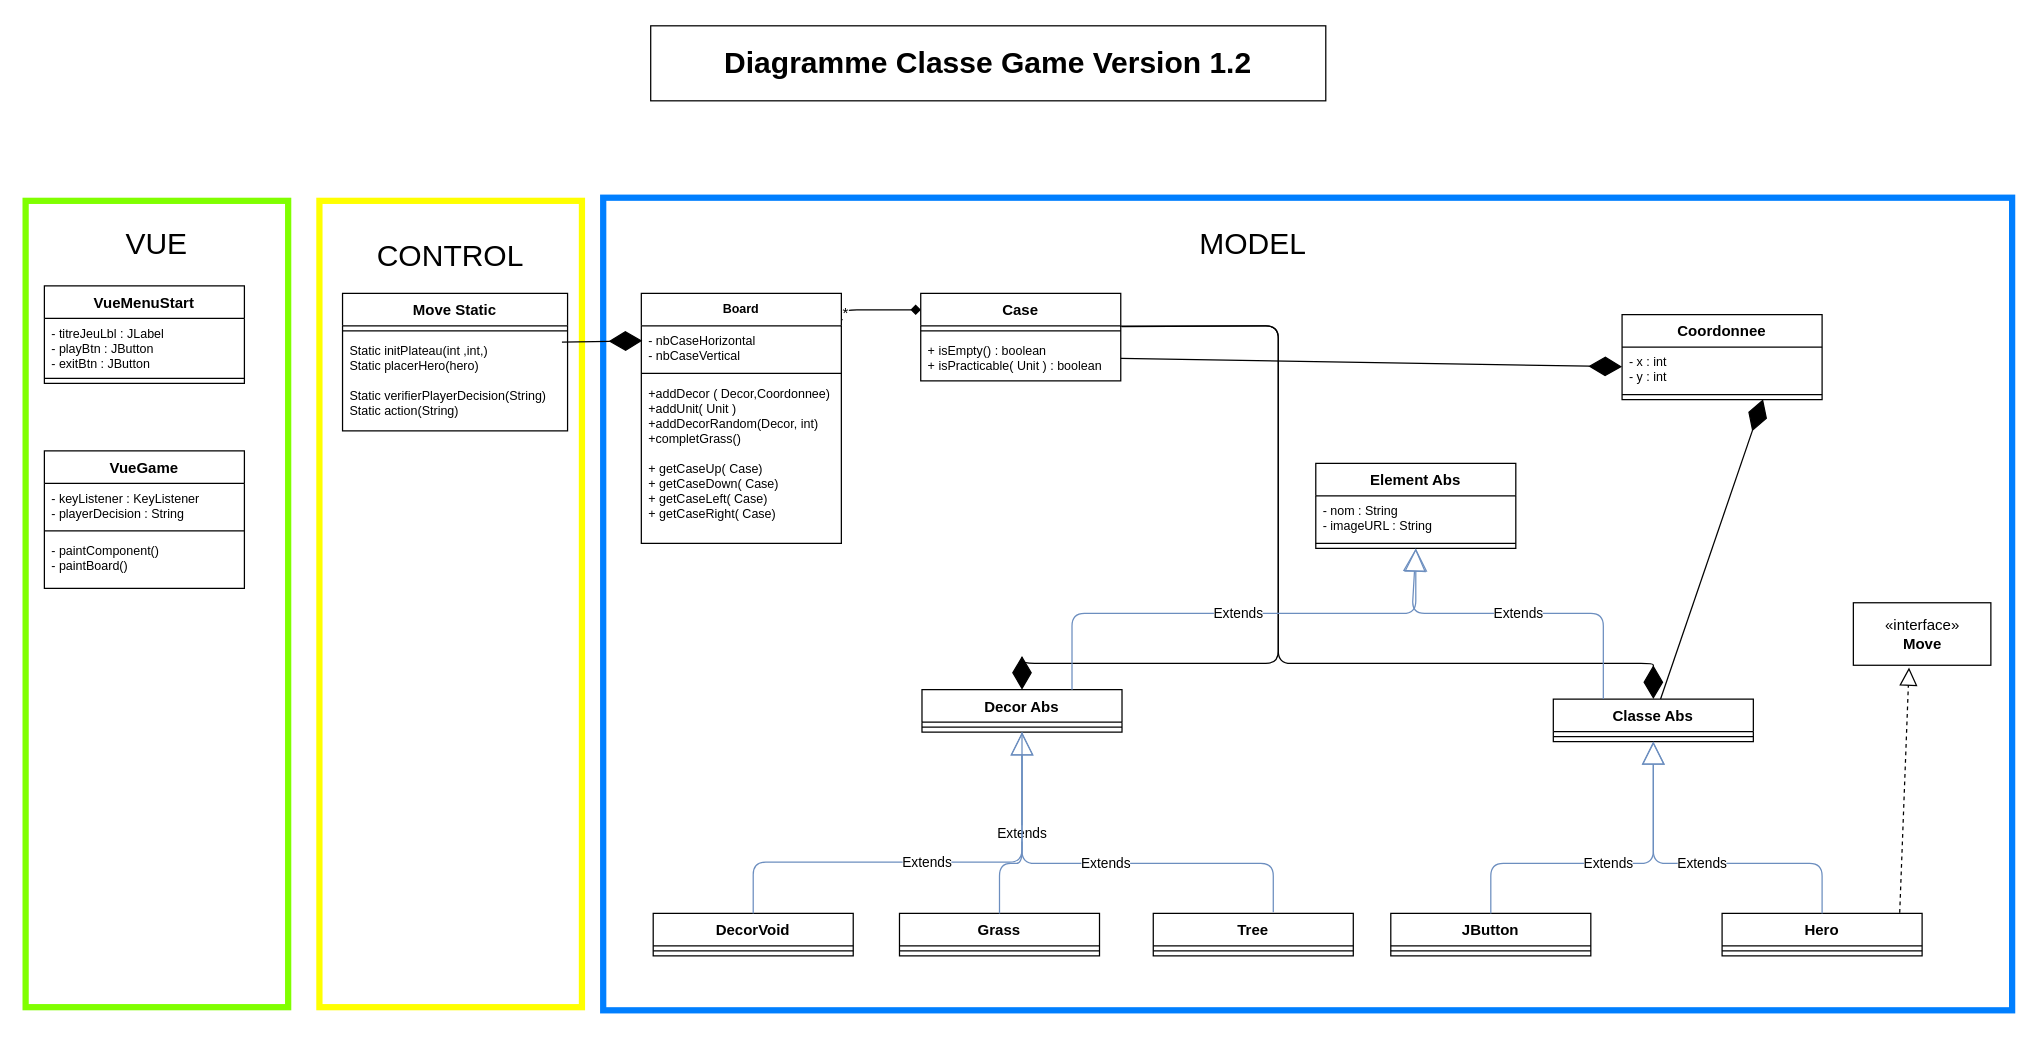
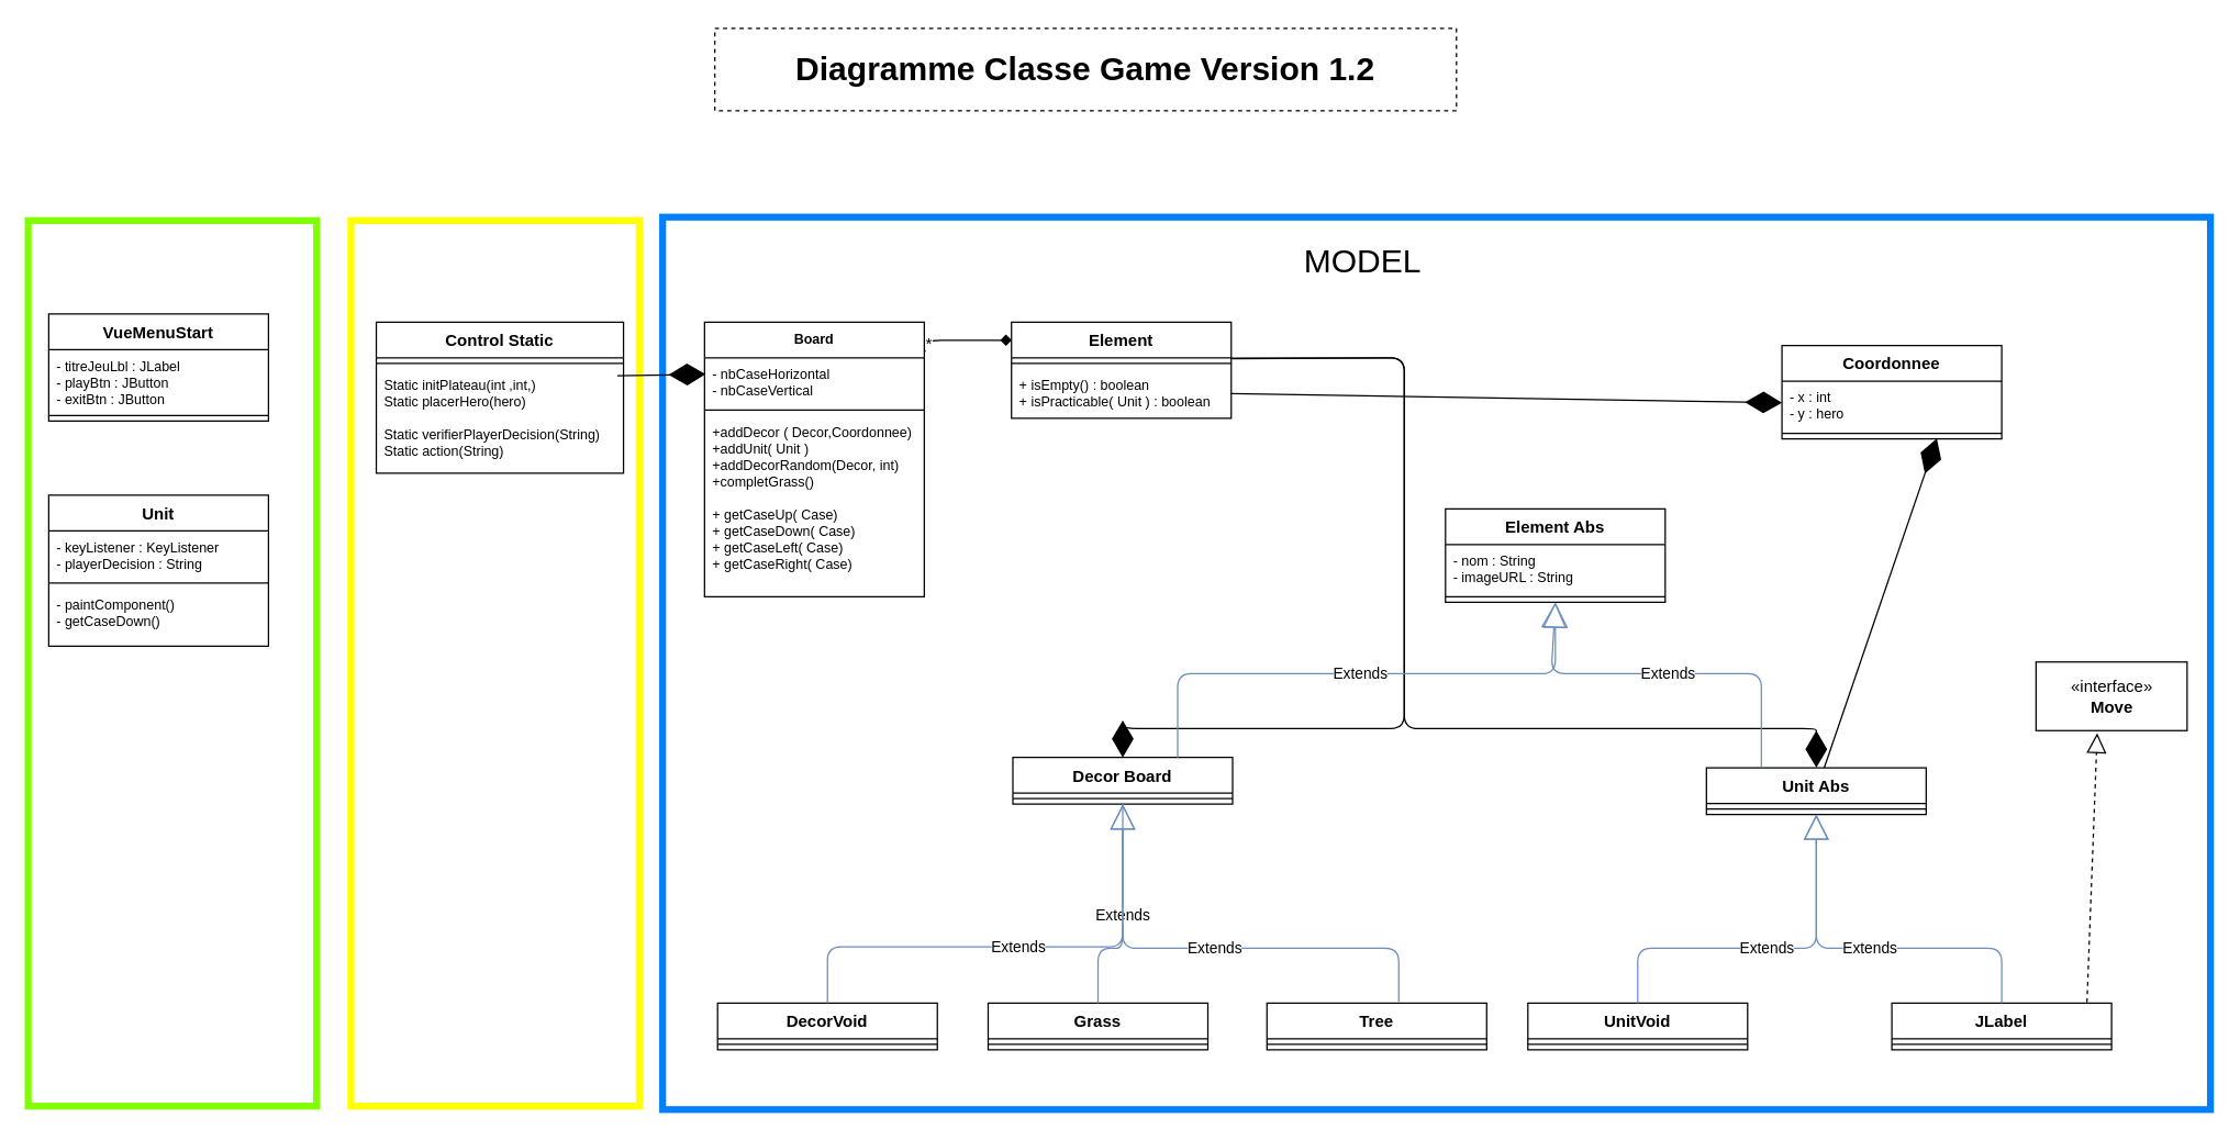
- <mxCell id="5" value="&lt;font style=&quot;font-size: 24px&quot;&gt;&lt;b&gt;Diagramme Classe Game Version 1.2&lt;/b&gt;&lt;/font&gt;" style="rounded=0;whiteSpace=wrap;html=1;" parent="1" vertex="1"><mxGeometry x="520" y="20" width="540" height="60" as="geometry" /></mxCell>
+ <mxCell id="5" value="&lt;font style=&quot;font-size: 24px&quot;&gt;&lt;b&gt;Diagramme Classe Game Version 1.2&lt;/b&gt;&lt;/font&gt;" style="rounded=0;whiteSpace=wrap;html=1;dashed=1;" parent="1" vertex="1"><mxGeometry x="520" y="20" width="540" height="60" as="geometry" /></mxCell>
- <mxCell id="39" value="&lt;font style=&quot;font-size: 24px&quot;&gt;VUE&lt;/font&gt;" style="text;html=1;strokeColor=none;fillColor=none;align=center;verticalAlign=middle;whiteSpace=wrap;rounded=0;" parent="1" vertex="1"><mxGeometry x="45" y="170" width="160" height="50" as="geometry" /></mxCell>
- <mxCell id="42" value="&lt;font style=&quot;font-size: 24px&quot;&gt;MODEL&lt;/font&gt;" style="text;html=1;strokeColor=none;fillColor=none;align=center;verticalAlign=middle;whiteSpace=wrap;rounded=0;" parent="1" vertex="1"><mxGeometry x="922" y="170" width="160" height="50" as="geometry" /></mxCell>
+ <mxCell id="42" value="&lt;font style=&quot;font-size: 24px&quot;&gt;MODEL&lt;/font&gt;" style="text;html=1;strokeColor=none;fillColor=none;align=center;verticalAlign=middle;whiteSpace=wrap;rounded=0;" parent="1" vertex="1"><mxGeometry x="912" y="165" width="160" height="50" as="geometry" /></mxCell>
- <mxCell id="40" value="&lt;font style=&quot;font-size: 24px&quot;&gt;CONTROL&lt;/font&gt;" style="text;html=1;strokeColor=none;fillColor=none;align=center;verticalAlign=middle;whiteSpace=wrap;rounded=0;" parent="1" vertex="1"><mxGeometry x="280" y="180" width="160" height="50" as="geometry" /></mxCell>
- <mxCell id="10" value="Move Static" style="swimlane;fontStyle=1;align=center;verticalAlign=top;childLayout=stackLayout;horizontal=1;startSize=26;horizontalStack=0;resizeParent=1;resizeParentMax=0;resizeLast=0;collapsible=1;marginBottom=0;" parent="1" vertex="1"><mxGeometry x="273.5" y="234" width="180" height="110" as="geometry" /></mxCell>
+ <mxCell id="10" value="Control Static" style="swimlane;fontStyle=1;align=center;verticalAlign=top;childLayout=stackLayout;horizontal=1;startSize=26;horizontalStack=0;resizeParent=1;resizeParentMax=0;resizeLast=0;collapsible=1;marginBottom=0;" parent="1" vertex="1"><mxGeometry x="273.5" y="234" width="180" height="110" as="geometry" /></mxCell>
- <mxCell id="54" value="Case" style="swimlane;fontStyle=1;align=center;verticalAlign=top;childLayout=stackLayout;horizontal=1;startSize=26;horizontalStack=0;resizeParent=1;resizeParentMax=0;resizeLast=0;collapsible=1;marginBottom=0;" parent="1" vertex="1"><mxGeometry x="736" y="234" width="160" height="70" as="geometry" /></mxCell>
+ <mxCell id="54" value="Element" style="swimlane;fontStyle=1;align=center;verticalAlign=top;childLayout=stackLayout;horizontal=1;startSize=26;horizontalStack=0;resizeParent=1;resizeParentMax=0;resizeLast=0;collapsible=1;marginBottom=0;" parent="1" vertex="1"><mxGeometry x="736" y="234" width="160" height="70" as="geometry" /></mxCell>
- <mxCell id="23" value="- x : int&#10;- y : int" style="text;strokeColor=none;fillColor=none;align=left;verticalAlign=top;spacingLeft=4;spacingRight=4;overflow=hidden;rotatable=0;points=[[0,0.5],[1,0.5]];portConstraint=eastwest;fontSize=10;" parent="22" vertex="1"><mxGeometry y="26" width="160" height="34" as="geometry" /></mxCell>
+ <mxCell id="23" value="- x : int&#10;- y : hero" style="text;strokeColor=none;fillColor=none;align=left;verticalAlign=top;spacingLeft=4;spacingRight=4;overflow=hidden;rotatable=0;points=[[0,0.5],[1,0.5]];portConstraint=eastwest;fontSize=10;" parent="22" vertex="1"><mxGeometry y="26" width="160" height="34" as="geometry" /></mxCell>
- <mxCell id="13" value="VueGame" style="swimlane;fontStyle=1;align=center;verticalAlign=top;childLayout=stackLayout;horizontal=1;startSize=26;horizontalStack=0;resizeParent=1;resizeParentMax=0;resizeLast=0;collapsible=1;marginBottom=0;fontSize=12;" parent="1" vertex="1"><mxGeometry x="35" y="360" width="160" height="110" as="geometry" /></mxCell>
+ <mxCell id="13" value="Unit" style="swimlane;fontStyle=1;align=center;verticalAlign=top;childLayout=stackLayout;horizontal=1;startSize=26;horizontalStack=0;resizeParent=1;resizeParentMax=0;resizeLast=0;collapsible=1;marginBottom=0;fontSize=12;" parent="1" vertex="1"><mxGeometry x="35" y="360" width="160" height="110" as="geometry" /></mxCell>
- <mxCell id="16" value="- paintComponent()&#10;- paintBoard()" style="text;strokeColor=none;fillColor=none;align=left;verticalAlign=top;spacingLeft=4;spacingRight=4;overflow=hidden;rotatable=0;points=[[0,0.5],[1,0.5]];portConstraint=eastwest;fontSize=10;" parent="13" vertex="1"><mxGeometry y="68" width="160" height="42" as="geometry" /></mxCell>
+ <mxCell id="16" value="- paintComponent()&#10;- getCaseDown()" style="text;strokeColor=none;fillColor=none;align=left;verticalAlign=top;spacingLeft=4;spacingRight=4;overflow=hidden;rotatable=0;points=[[0,0.5],[1,0.5]];portConstraint=eastwest;fontSize=10;" parent="13" vertex="1"><mxGeometry y="68" width="160" height="42" as="geometry" /></mxCell>
- <mxCell id="6" value="Decor Abs" style="swimlane;fontStyle=1;align=center;verticalAlign=top;childLayout=stackLayout;horizontal=1;startSize=26;horizontalStack=0;resizeParent=1;resizeParentMax=0;resizeLast=0;collapsible=1;marginBottom=0;" parent="1" vertex="1"><mxGeometry x="737" y="551" width="160" height="34" as="geometry" /></mxCell>
+ <mxCell id="6" value="Decor Board" style="swimlane;fontStyle=1;align=center;verticalAlign=top;childLayout=stackLayout;horizontal=1;startSize=26;horizontalStack=0;resizeParent=1;resizeParentMax=0;resizeLast=0;collapsible=1;marginBottom=0;" parent="1" vertex="1"><mxGeometry x="737" y="551" width="160" height="34" as="geometry" /></mxCell>
- <mxCell id="8" value="Classe Abs" style="swimlane;fontStyle=1;align=center;verticalAlign=top;childLayout=stackLayout;horizontal=1;startSize=26;horizontalStack=0;resizeParent=1;resizeParentMax=0;resizeLast=0;collapsible=1;marginBottom=0;" parent="1" vertex="1"><mxGeometry x="1242" y="558.5" width="160" height="34" as="geometry" /></mxCell>
+ <mxCell id="8" value="Unit Abs" style="swimlane;fontStyle=1;align=center;verticalAlign=top;childLayout=stackLayout;horizontal=1;startSize=26;horizontalStack=0;resizeParent=1;resizeParentMax=0;resizeLast=0;collapsible=1;marginBottom=0;" parent="1" vertex="1"><mxGeometry x="1242" y="558.5" width="160" height="34" as="geometry" /></mxCell>
- <mxCell id="46" value="JButton" style="swimlane;fontStyle=1;align=center;verticalAlign=top;childLayout=stackLayout;horizontal=1;startSize=26;horizontalStack=0;resizeParent=1;resizeParentMax=0;resizeLast=0;collapsible=1;marginBottom=0;" parent="1" vertex="1"><mxGeometry x="1112" y="730" width="160" height="34" as="geometry" /></mxCell>
+ <mxCell id="46" value="UnitVoid" style="swimlane;fontStyle=1;align=center;verticalAlign=top;childLayout=stackLayout;horizontal=1;startSize=26;horizontalStack=0;resizeParent=1;resizeParentMax=0;resizeLast=0;collapsible=1;marginBottom=0;" parent="1" vertex="1"><mxGeometry x="1112" y="730" width="160" height="34" as="geometry" /></mxCell>
- <mxCell id="17" value="Hero" style="swimlane;fontStyle=1;align=center;verticalAlign=top;childLayout=stackLayout;horizontal=1;startSize=26;horizontalStack=0;resizeParent=1;resizeParentMax=0;resizeLast=0;collapsible=1;marginBottom=0;" parent="1" vertex="1"><mxGeometry x="1377" y="730" width="160" height="34" as="geometry" /></mxCell>
+ <mxCell id="17" value="JLabel" style="swimlane;fontStyle=1;align=center;verticalAlign=top;childLayout=stackLayout;horizontal=1;startSize=26;horizontalStack=0;resizeParent=1;resizeParentMax=0;resizeLast=0;collapsible=1;marginBottom=0;" parent="1" vertex="1"><mxGeometry x="1377" y="730" width="160" height="34" as="geometry" /></mxCell>
